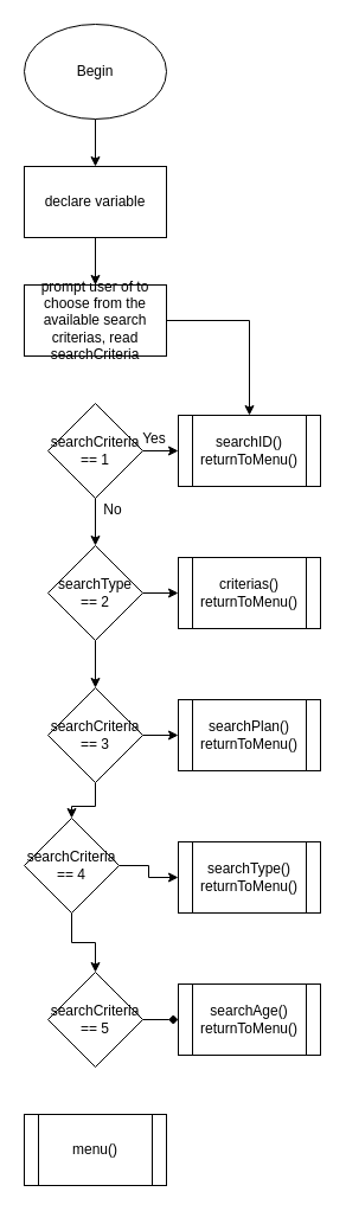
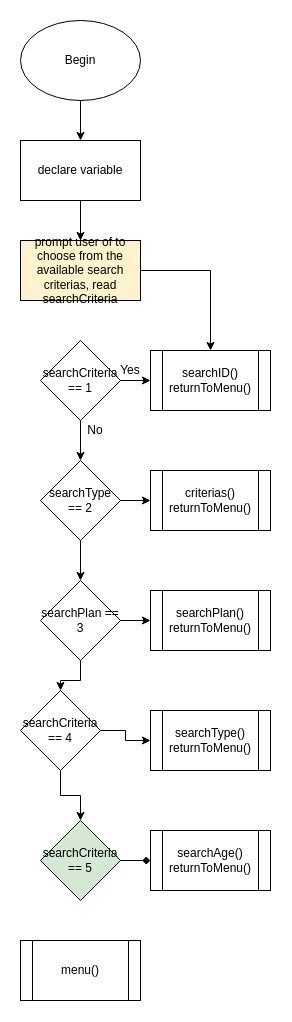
- <mxCell id="7" value="prompt user of to choose from the available search criterias, read searchCriteria" style="rounded=0;whiteSpace=wrap;html=1;" vertex="1" parent="1"><mxGeometry x="20" y="240" width="120" height="60" as="geometry" /></mxCell>
+ <mxCell id="7" value="prompt user of to choose from the available search criterias, read searchCriteria" style="rounded=0;whiteSpace=wrap;html=1;fillColor=#fff2cc;" vertex="1" parent="1"><mxGeometry x="20" y="240" width="120" height="60" as="geometry" /></mxCell>
- <mxCell id="16" value="&lt;span&gt;searchCriteria == 3&lt;/span&gt;" style="rhombus;whiteSpace=wrap;html=1;" vertex="1" parent="1"><mxGeometry x="40" y="580" width="80" height="80" as="geometry" /></mxCell>
+ <mxCell id="16" value="&lt;span&gt;searchPlan == 3&lt;/span&gt;" style="rhombus;whiteSpace=wrap;html=1;" vertex="1" parent="1"><mxGeometry x="40" y="580" width="80" height="80" as="geometry" /></mxCell>
- <mxCell id="21" value="&lt;span&gt;searchCriteria == 5&lt;/span&gt;" style="rhombus;whiteSpace=wrap;html=1;" vertex="1" parent="1"><mxGeometry x="40" y="820" width="80" height="80" as="geometry" /></mxCell>
+ <mxCell id="21" value="&lt;span&gt;searchCriteria == 5&lt;/span&gt;" style="rhombus;whiteSpace=wrap;html=1;fillColor=#d5e8d4;" vertex="1" parent="1"><mxGeometry x="40" y="820" width="80" height="80" as="geometry" /></mxCell>
